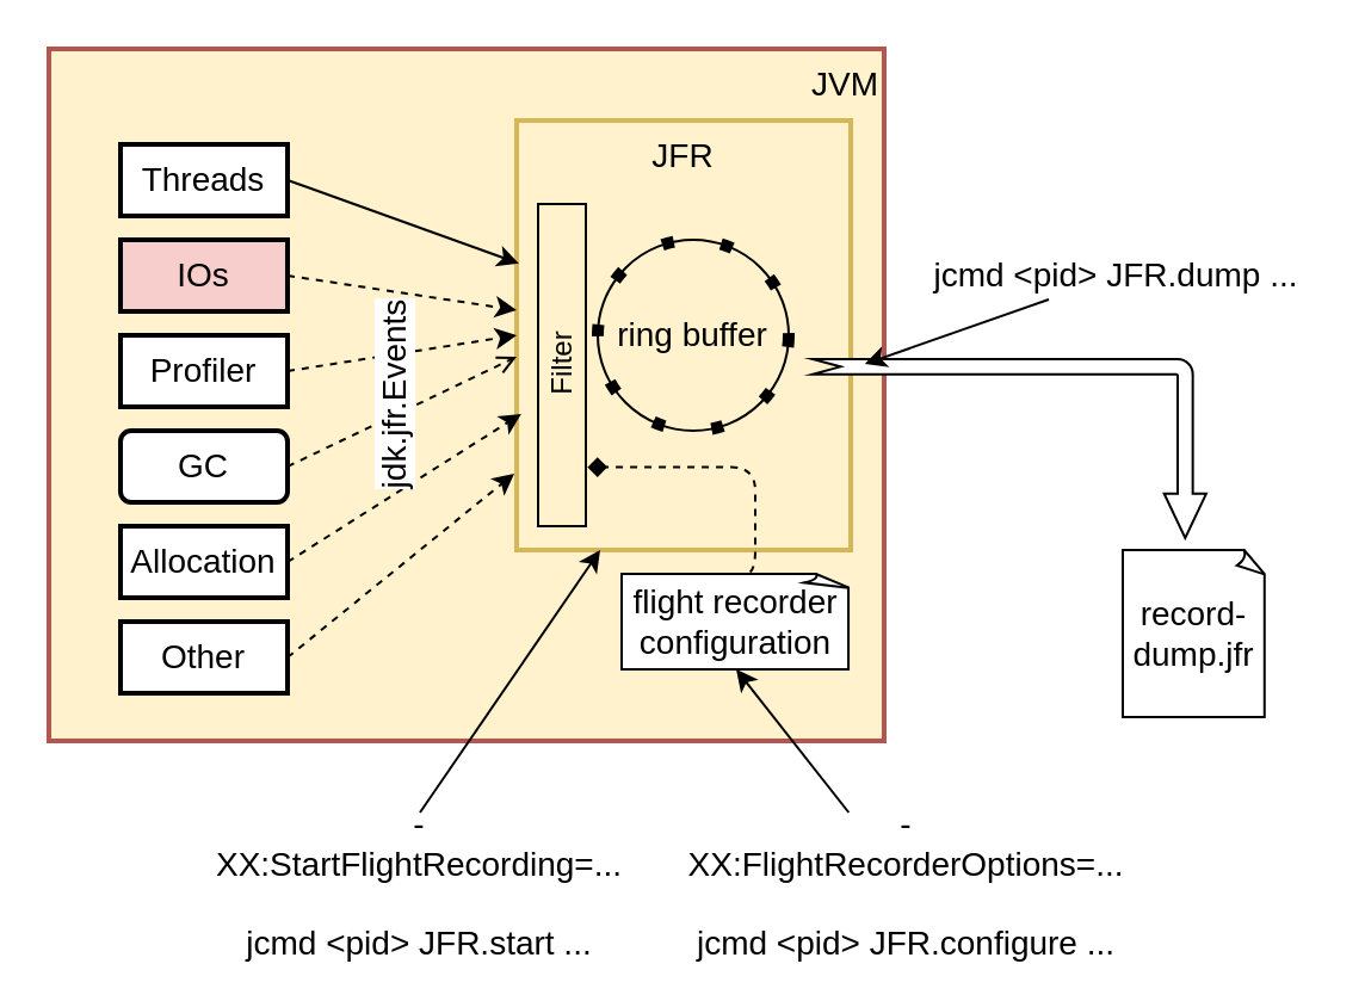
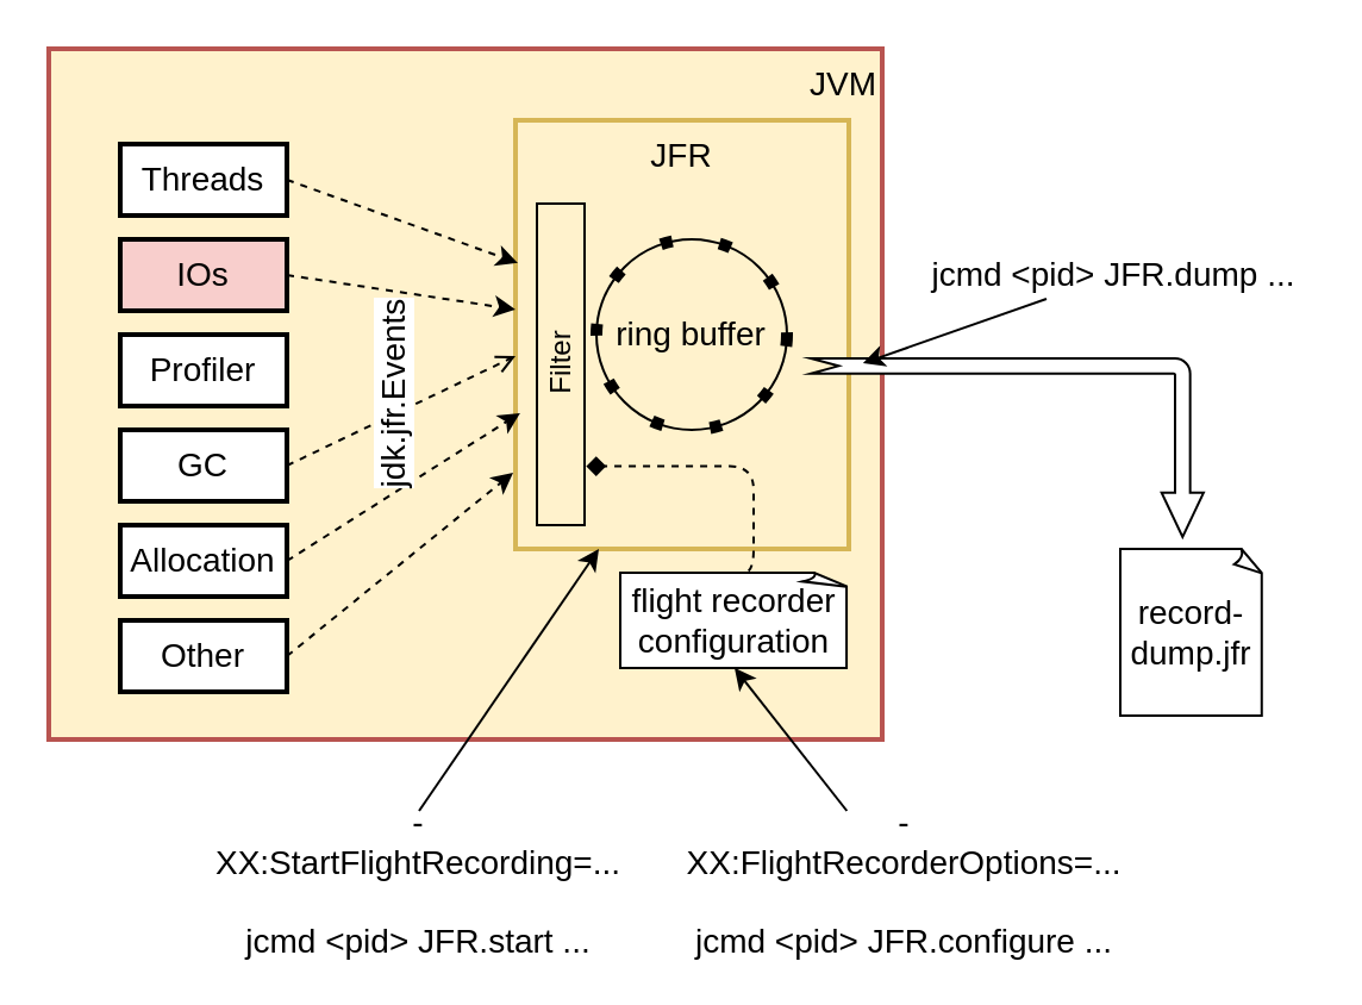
- <mxCell id="4" style="rounded=0;orthogonalLoop=1;jettySize=auto;html=1;exitX=1;exitY=0.5;exitDx=0;exitDy=0;entryX=0.007;entryY=0.333;entryDx=0;entryDy=0;entryPerimeter=0;dashed=0;" parent="1" source="5" target="3" edge="1"><mxGeometry relative="1" as="geometry" /></mxCell>
+ <mxCell id="4" style="rounded=0;orthogonalLoop=1;jettySize=auto;html=1;exitX=1;exitY=0.5;exitDx=0;exitDy=0;entryX=0.007;entryY=0.333;entryDx=0;entryDy=0;entryPerimeter=0;dashed=1;" parent="1" source="5" target="3" edge="1"><mxGeometry relative="1" as="geometry" /></mxCell>
- <mxCell id="8" style="edgeStyle=none;rounded=0;orthogonalLoop=1;jettySize=auto;html=1;exitX=1;exitY=0.5;exitDx=0;exitDy=0;entryX=0;entryY=0.5;entryDx=0;entryDy=0;dashed=1;" parent="1" source="9" target="3" edge="1"><mxGeometry relative="1" as="geometry" /></mxCell>
- <mxCell id="11" value="GC" style="whiteSpace=wrap;html=1;fontSize=14;strokeWidth=2;rounded=1;" parent="1" vertex="1"><mxGeometry x="50" y="180" width="70" height="30" as="geometry" /></mxCell>
+ <mxCell id="11" value="GC" style="rounded=0;whiteSpace=wrap;html=1;fontSize=14;strokeWidth=2;" parent="1" vertex="1"><mxGeometry x="50" y="180" width="70" height="30" as="geometry" /></mxCell>
